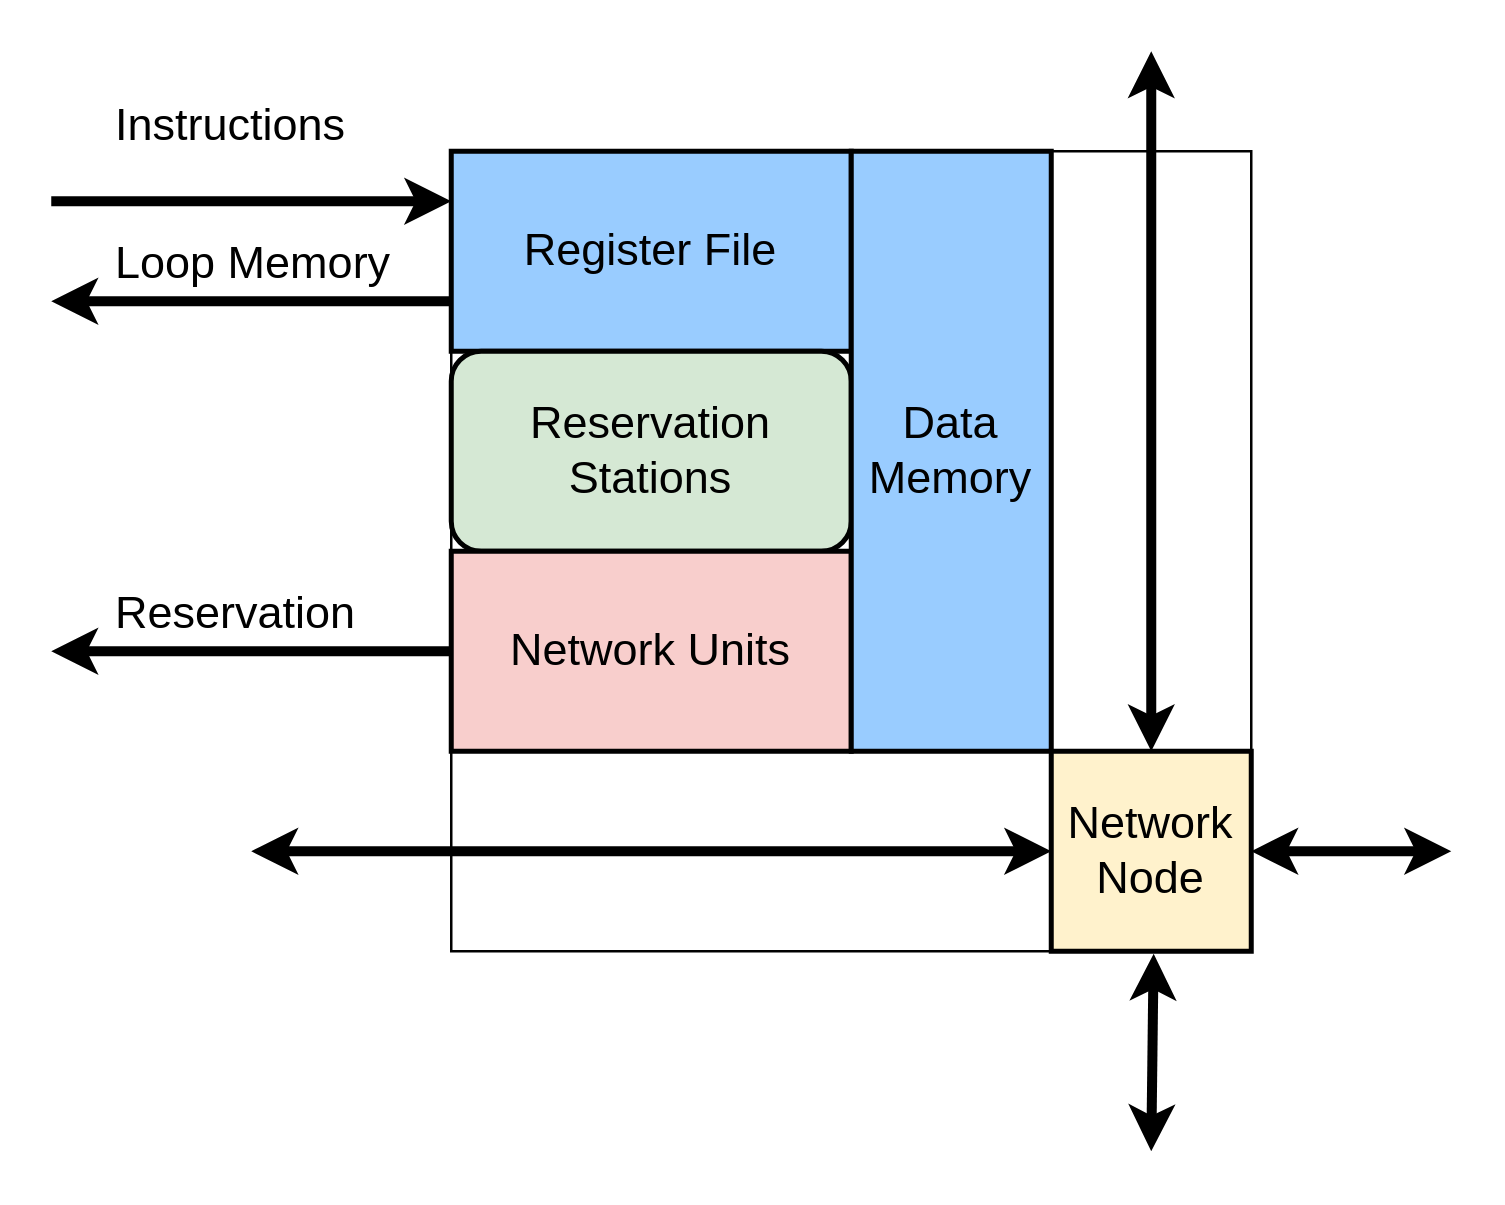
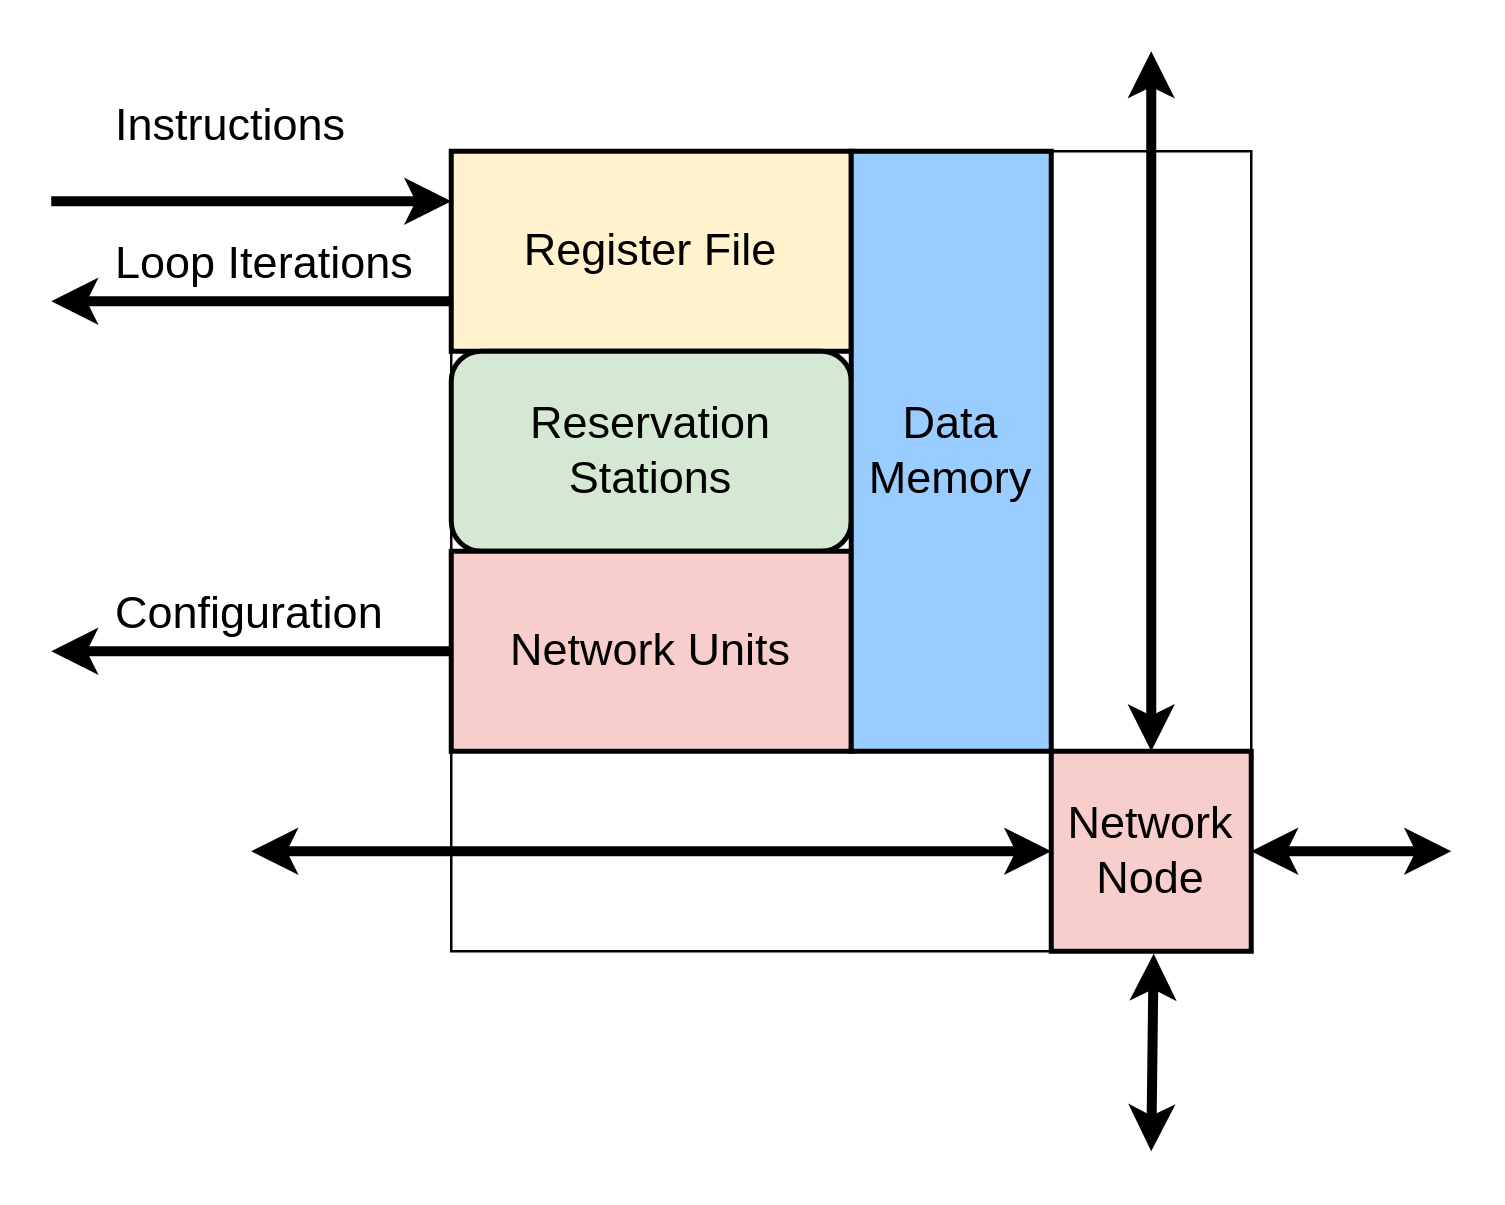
- <mxCell id="3" value="Register File" style="rounded=0;whiteSpace=wrap;html=1;fontSize=18;fillColor=#99CCFF;strokeWidth=2;" parent="1" vertex="1"><mxGeometry x="180" y="60" width="160" height="80" as="geometry" /></mxCell>
+ <mxCell id="3" value="Register File" style="rounded=0;whiteSpace=wrap;html=1;fontSize=18;fillColor=#fff2cc;strokeWidth=2;" parent="1" vertex="1"><mxGeometry x="180" y="60" width="160" height="80" as="geometry" /></mxCell>
- <mxCell id="15" value="Loop Memory" style="text;strokeColor=none;fillColor=none;align=left;verticalAlign=middle;spacingLeft=4;spacingRight=4;overflow=hidden;points=[[0,0.5],[1,0.5]];portConstraint=eastwest;rotatable=0;whiteSpace=wrap;html=1;fontSize=18;" vertex="1" parent="1"><mxGeometry x="40" y="90" width="150" height="30" as="geometry" /></mxCell>
+ <mxCell id="15" value="Loop Iterations" style="text;strokeColor=none;fillColor=none;align=left;verticalAlign=middle;spacingLeft=4;spacingRight=4;overflow=hidden;points=[[0,0.5],[1,0.5]];portConstraint=eastwest;rotatable=0;whiteSpace=wrap;html=1;fontSize=18;" vertex="1" parent="1"><mxGeometry x="40" y="90" width="150" height="30" as="geometry" /></mxCell>
- <mxCell id="16" value="Reservation" style="text;strokeColor=none;fillColor=none;align=left;verticalAlign=middle;spacingLeft=4;spacingRight=4;overflow=hidden;points=[[0,0.5],[1,0.5]];portConstraint=eastwest;rotatable=0;whiteSpace=wrap;html=1;fontSize=18;" vertex="1" parent="1"><mxGeometry x="40" y="230" width="130" height="30" as="geometry" /></mxCell>
+ <mxCell id="16" value="Configuration" style="text;strokeColor=none;fillColor=none;align=left;verticalAlign=middle;spacingLeft=4;spacingRight=4;overflow=hidden;points=[[0,0.5],[1,0.5]];portConstraint=eastwest;rotatable=0;whiteSpace=wrap;html=1;fontSize=18;" vertex="1" parent="1"><mxGeometry x="40" y="230" width="130" height="30" as="geometry" /></mxCell>
- <mxCell id="18" value="Network&lt;br&gt;Node" style="rounded=0;whiteSpace=wrap;html=1;fillColor=#fff2cc;strokeColor=#000000;strokeWidth=2;fontSize=18;" vertex="1" parent="1"><mxGeometry x="420" y="300" width="80" height="80" as="geometry" /></mxCell>
+ <mxCell id="18" value="Network&lt;br&gt;Node" style="rounded=0;whiteSpace=wrap;html=1;fillColor=#f8cecc;strokeColor=#000000;strokeWidth=2;fontSize=18;" vertex="1" parent="1"><mxGeometry x="420" y="300" width="80" height="80" as="geometry" /></mxCell>
